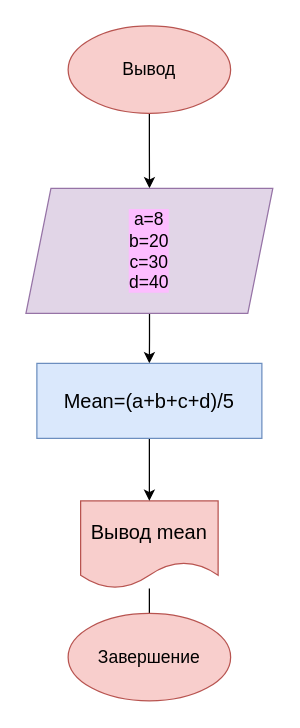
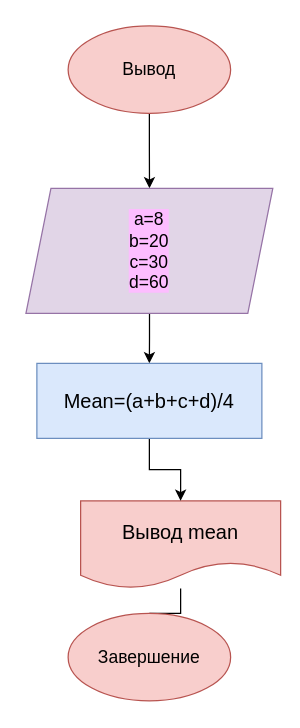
- <mxCell id="5" value="a=8&lt;br&gt;b=20&lt;br&gt;c=30&lt;br&gt;d=40" style="shape=parallelogram;perimeter=parallelogramPerimeter;whiteSpace=wrap;html=1;fixedSize=1;labelBackgroundColor=#FDBDFF;fontSize=14;fillColor=#e1d5e7;strokeColor=#9673a6;" parent="1" vertex="1"><mxGeometry x="20.25" y="150" width="197.5" height="100" as="geometry" /></mxCell>
+ <mxCell id="5" value="a=8&lt;br&gt;b=20&lt;br&gt;c=30&lt;br&gt;d=60" style="shape=parallelogram;perimeter=parallelogramPerimeter;whiteSpace=wrap;html=1;fixedSize=1;labelBackgroundColor=#FDBDFF;fontSize=14;fillColor=#e1d5e7;strokeColor=#9673a6;" parent="1" vertex="1"><mxGeometry x="20.25" y="150" width="197.5" height="100" as="geometry" /></mxCell>
- <mxCell id="10" value="Mean=(a+b+c+d)/5" style="rounded=0;whiteSpace=wrap;html=1;labelBackgroundColor=none;fontSize=16;fillColor=#dae8fc;strokeColor=#6c8ebf;" parent="1" vertex="1"><mxGeometry x="29" y="290" width="180" height="60" as="geometry" /></mxCell>
+ <mxCell id="10" value="Mean=(a+b+c+d)/4" style="rounded=0;whiteSpace=wrap;html=1;labelBackgroundColor=none;fontSize=16;fillColor=#dae8fc;strokeColor=#6c8ebf;" parent="1" vertex="1"><mxGeometry x="29" y="290" width="180" height="60" as="geometry" /></mxCell>
- <mxCell id="7" value="Вывод mean" style="shape=document;whiteSpace=wrap;html=1;boundedLbl=1;labelBackgroundColor=none;fontSize=16;fillColor=#f8cecc;strokeColor=#b85450;" parent="1" vertex="1"><mxGeometry x="64" y="400" width="110" height="70" as="geometry" /></mxCell>
+ <mxCell id="7" value="Вывод mean" style="shape=document;whiteSpace=wrap;html=1;boundedLbl=1;labelBackgroundColor=none;fontSize=16;fillColor=#f8cecc;strokeColor=#b85450;" parent="1" vertex="1"><mxGeometry x="64" y="400" width="160" height="70" as="geometry" /></mxCell>
